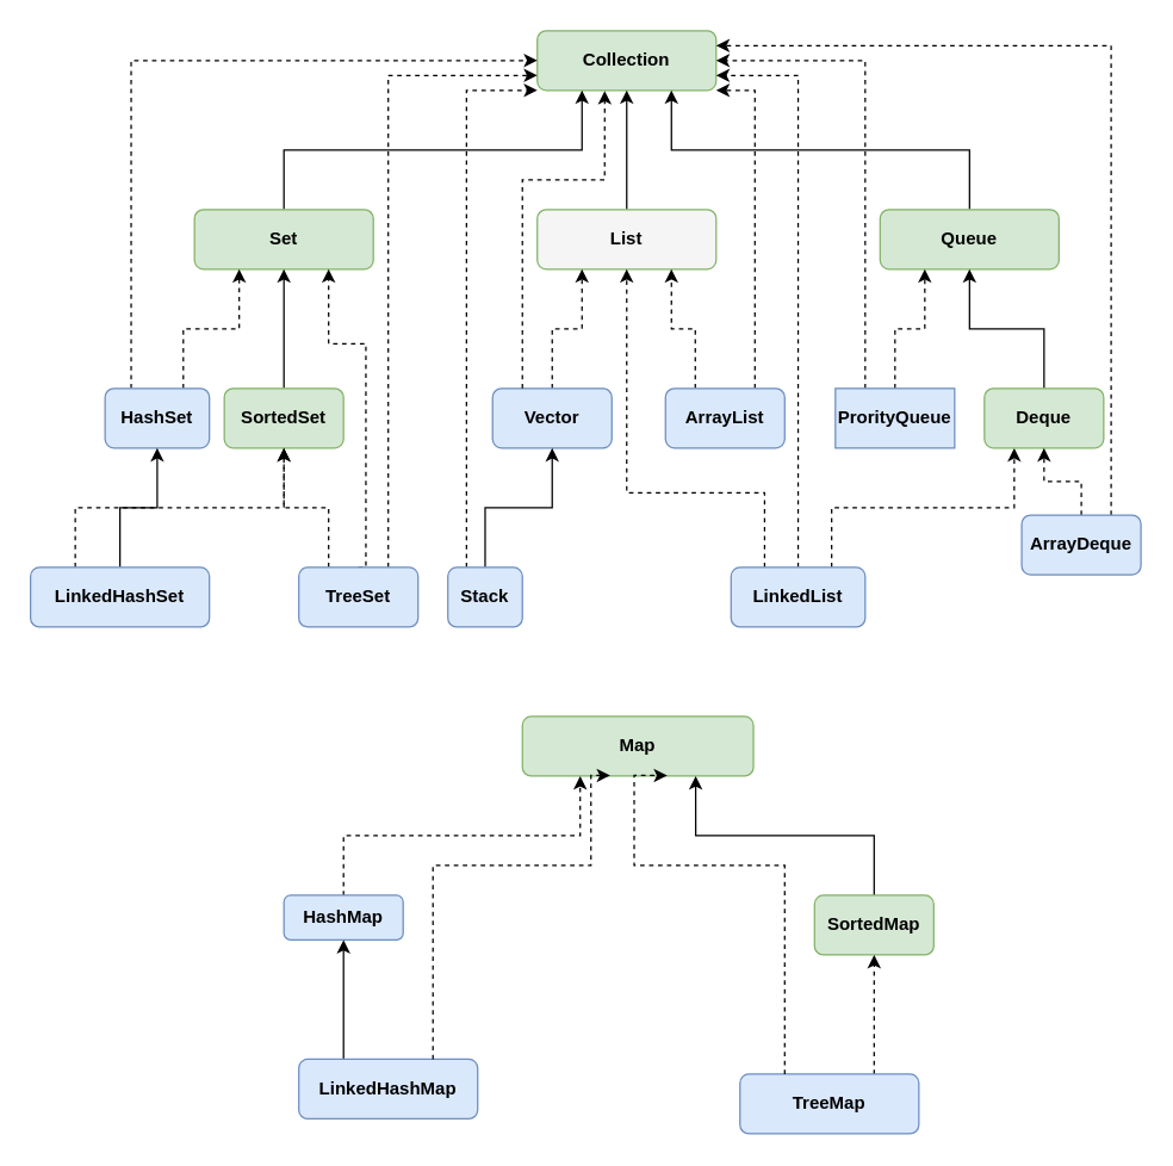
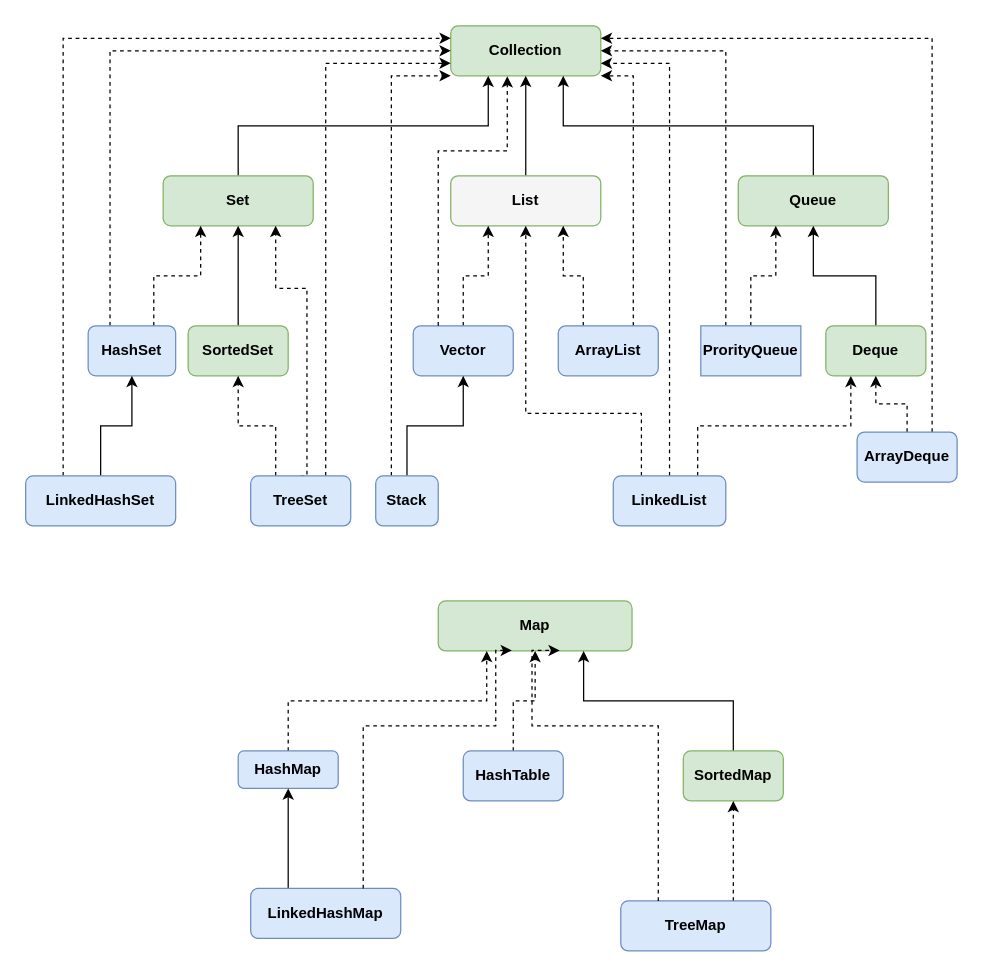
- <mxCell id="18" style="edgeStyle=orthogonalEdgeStyle;rounded=0;orthogonalLoop=1;jettySize=auto;html=1;exitX=0.25;exitY=0;exitDx=0;exitDy=0;fontFamily=Helvetica;fontSize=12;fontColor=default;fontStyle=1;labelBorderColor=none;labelBackgroundColor=none;dashed=1;" edge="1" parent="1" source="20" target="13"><mxGeometry relative="1" as="geometry" /></mxCell>
+ <mxCell id="18" style="edgeStyle=orthogonalEdgeStyle;rounded=0;orthogonalLoop=1;jettySize=auto;html=1;exitX=0.25;exitY=0;exitDx=0;exitDy=0;entryX=0;entryY=0.25;entryDx=0;entryDy=0;fontFamily=Helvetica;fontSize=12;fontColor=default;fontStyle=1;labelBorderColor=none;labelBackgroundColor=none;dashed=1;" edge="1" parent="1" source="20" target="2"><mxGeometry relative="1" as="geometry" /></mxCell>
+ <mxCell id="45" style="edgeStyle=orthogonalEdgeStyle;rounded=0;orthogonalLoop=1;jettySize=auto;html=1;exitX=0.5;exitY=0;exitDx=0;exitDy=0;entryX=0.5;entryY=1;entryDx=0;entryDy=0;fontFamily=Helvetica;fontSize=12;fontColor=default;fontStyle=1;labelBorderColor=none;labelBackgroundColor=none;dashed=1;" edge="1" parent="1" source="46" target="42"><mxGeometry relative="1" as="geometry" /></mxCell>
+ <mxCell id="46" value="HashTable" style="rounded=1;whiteSpace=wrap;html=1;glass=0;strokeColor=#6c8ebf;align=center;verticalAlign=middle;spacingLeft=0;spacing=2;fontFamily=Helvetica;fontSize=12;fontStyle=1;labelBorderColor=none;labelBackgroundColor=none;fillColor=#dae8fc;" vertex="1" parent="1"><mxGeometry x="370" y="600" width="80" height="40" as="geometry" /></mxCell>
